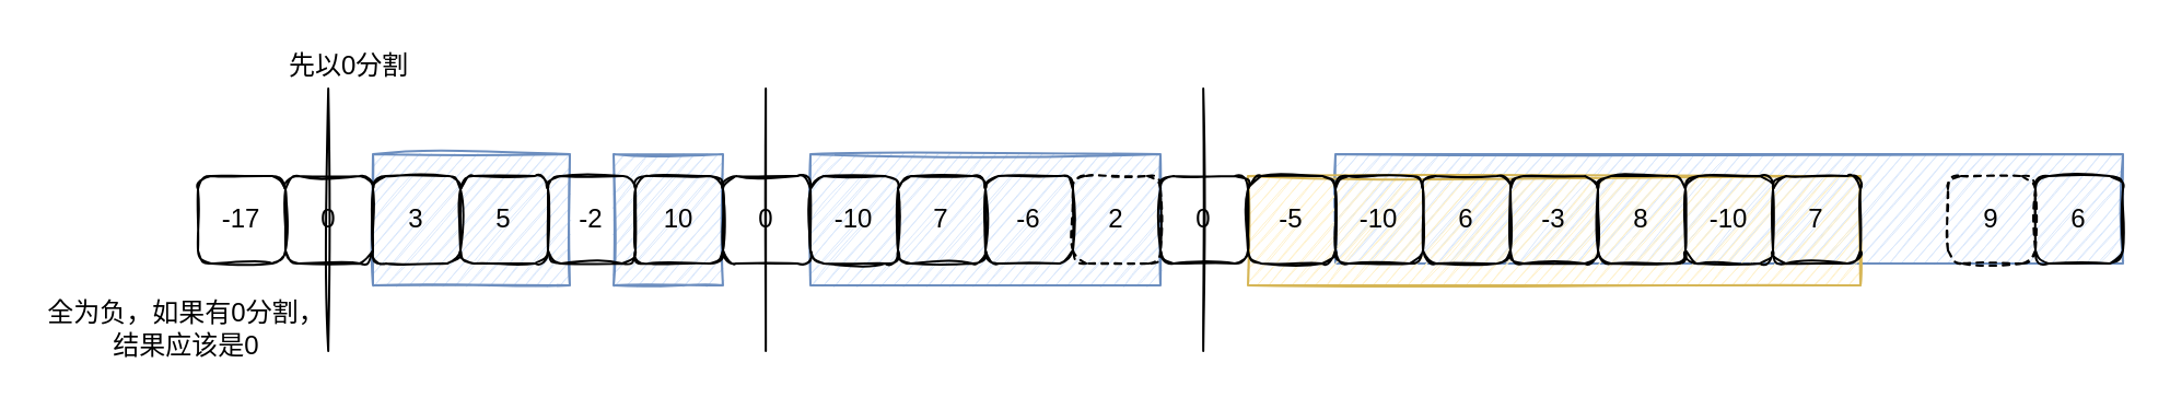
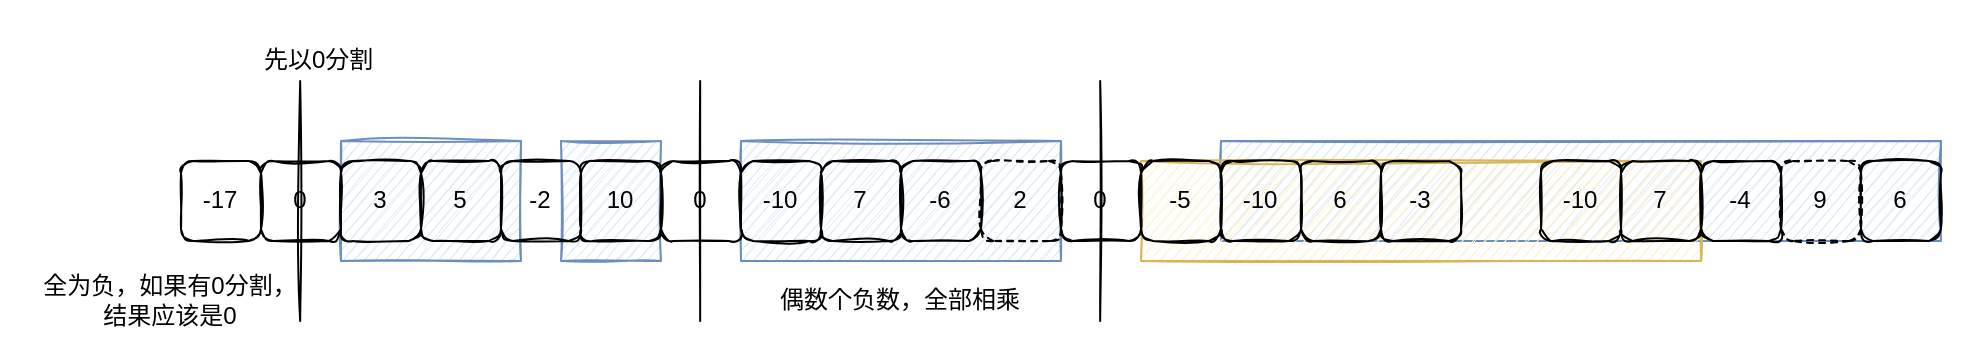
- <mxCell id="18" value="8" style="rounded=1;whiteSpace=wrap;html=1;fillColor=none;sketch=1;" parent="1" vertex="1"><mxGeometry x="730" y="80" width="40" height="40" as="geometry" /></mxCell>
+ <mxCell id="21" value="-4" style="rounded=1;whiteSpace=wrap;html=1;fillColor=none;sketch=1;" parent="1" vertex="1"><mxGeometry x="850" y="80" width="40" height="40" as="geometry" /></mxCell>
+ <mxCell id="30" value="偶数个负数，全部相乘" style="text;html=1;strokeColor=none;fillColor=none;align=center;verticalAlign=middle;whiteSpace=wrap;rounded=0;sketch=1;" parent="1" vertex="1"><mxGeometry x="370" y="140" width="160" height="20" as="geometry" /></mxCell>
